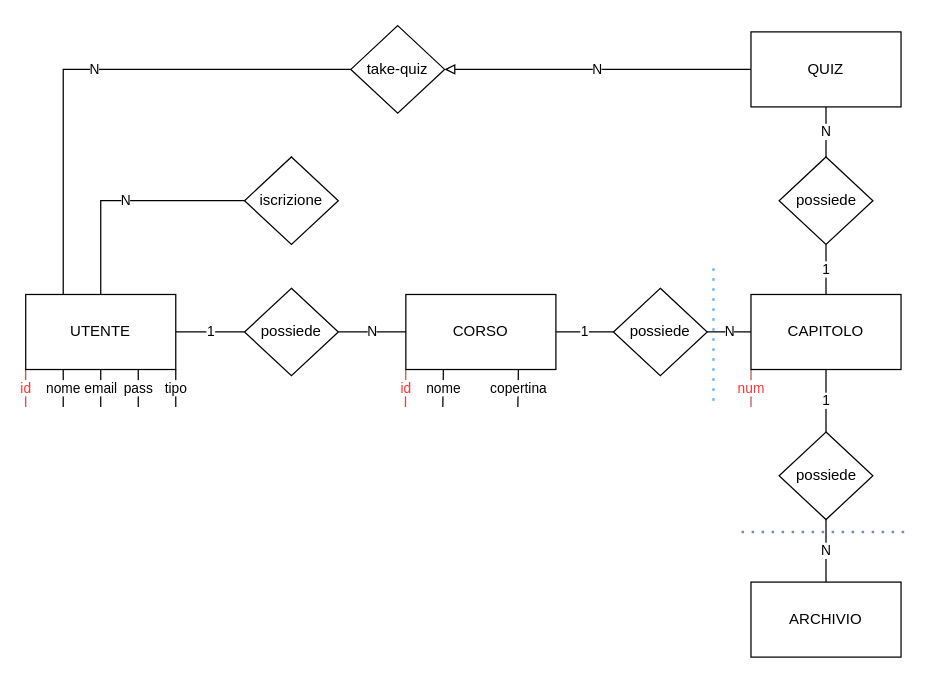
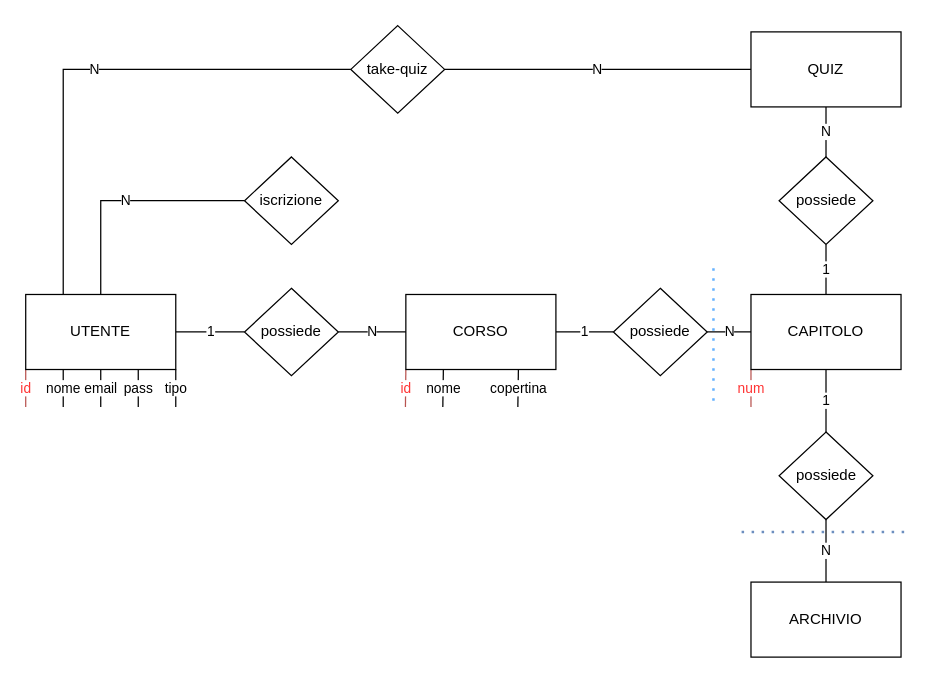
- <mxCell id="30" value="N" style="edgeStyle=orthogonalEdgeStyle;rounded=0;orthogonalLoop=1;jettySize=auto;html=1;exitX=0;exitY=0.5;exitDx=0;exitDy=0;entryX=1;entryY=0.5;entryDx=0;entryDy=0;endArrow=block;endFill=0;" edge="1" parent="1" source="31" target="32"><mxGeometry relative="1" as="geometry" /></mxCell>
+ <mxCell id="30" value="N" style="edgeStyle=orthogonalEdgeStyle;rounded=0;orthogonalLoop=1;jettySize=auto;html=1;exitX=0;exitY=0.5;exitDx=0;exitDy=0;entryX=1;entryY=0.5;entryDx=0;entryDy=0;endArrow=none;endFill=0;" edge="1" parent="1" source="31" target="32"><mxGeometry relative="1" as="geometry" /></mxCell>
